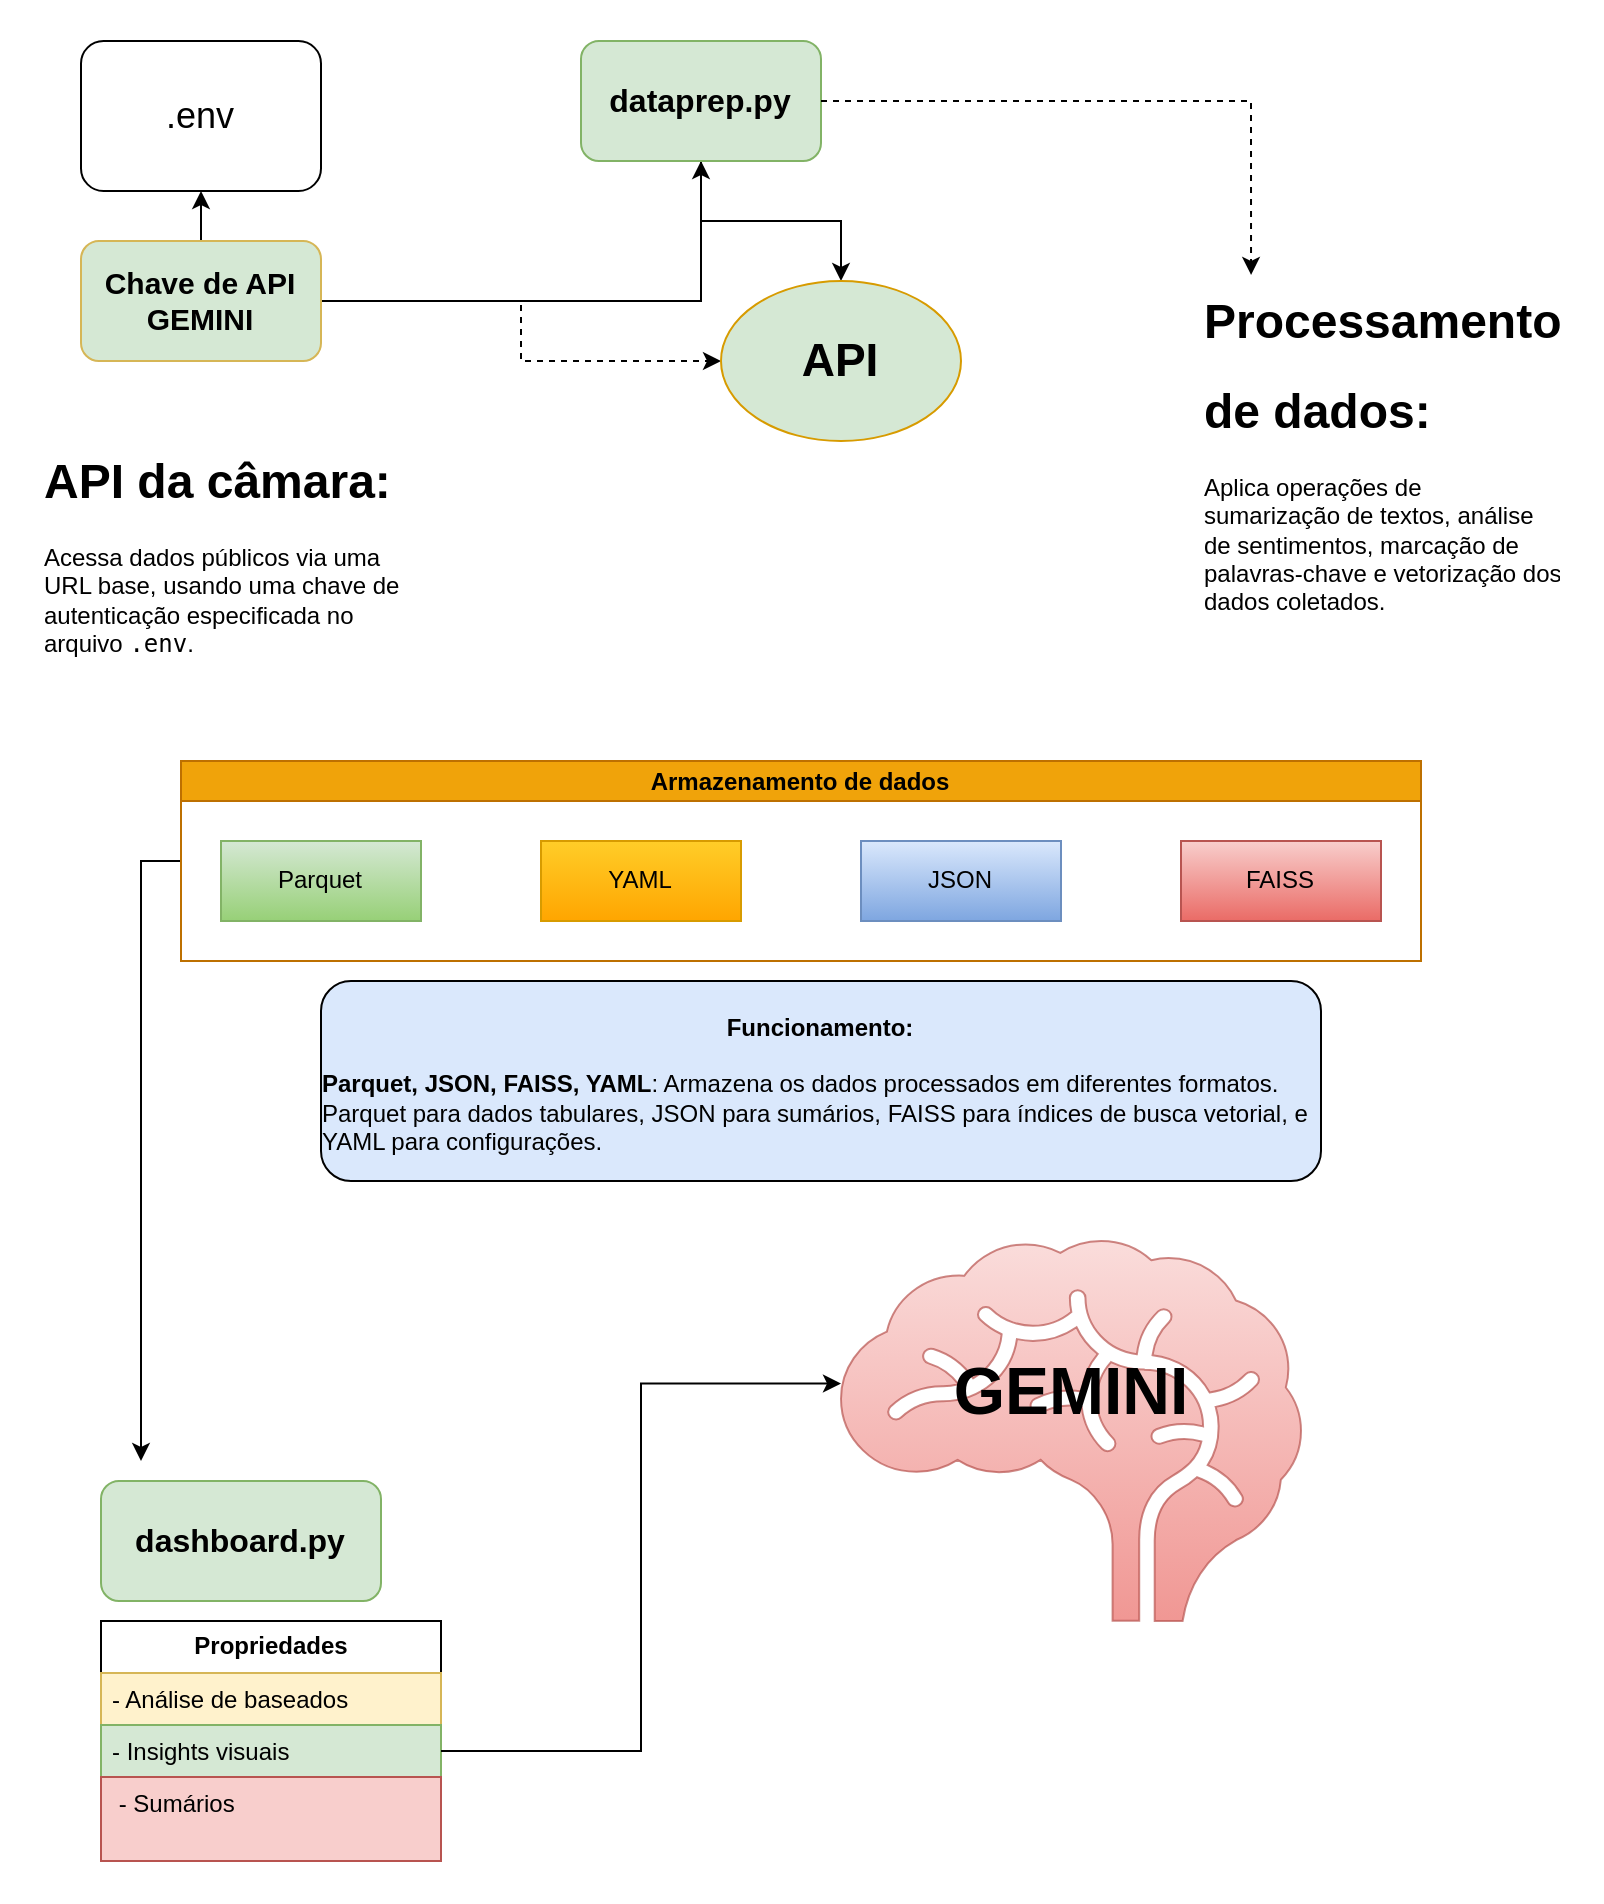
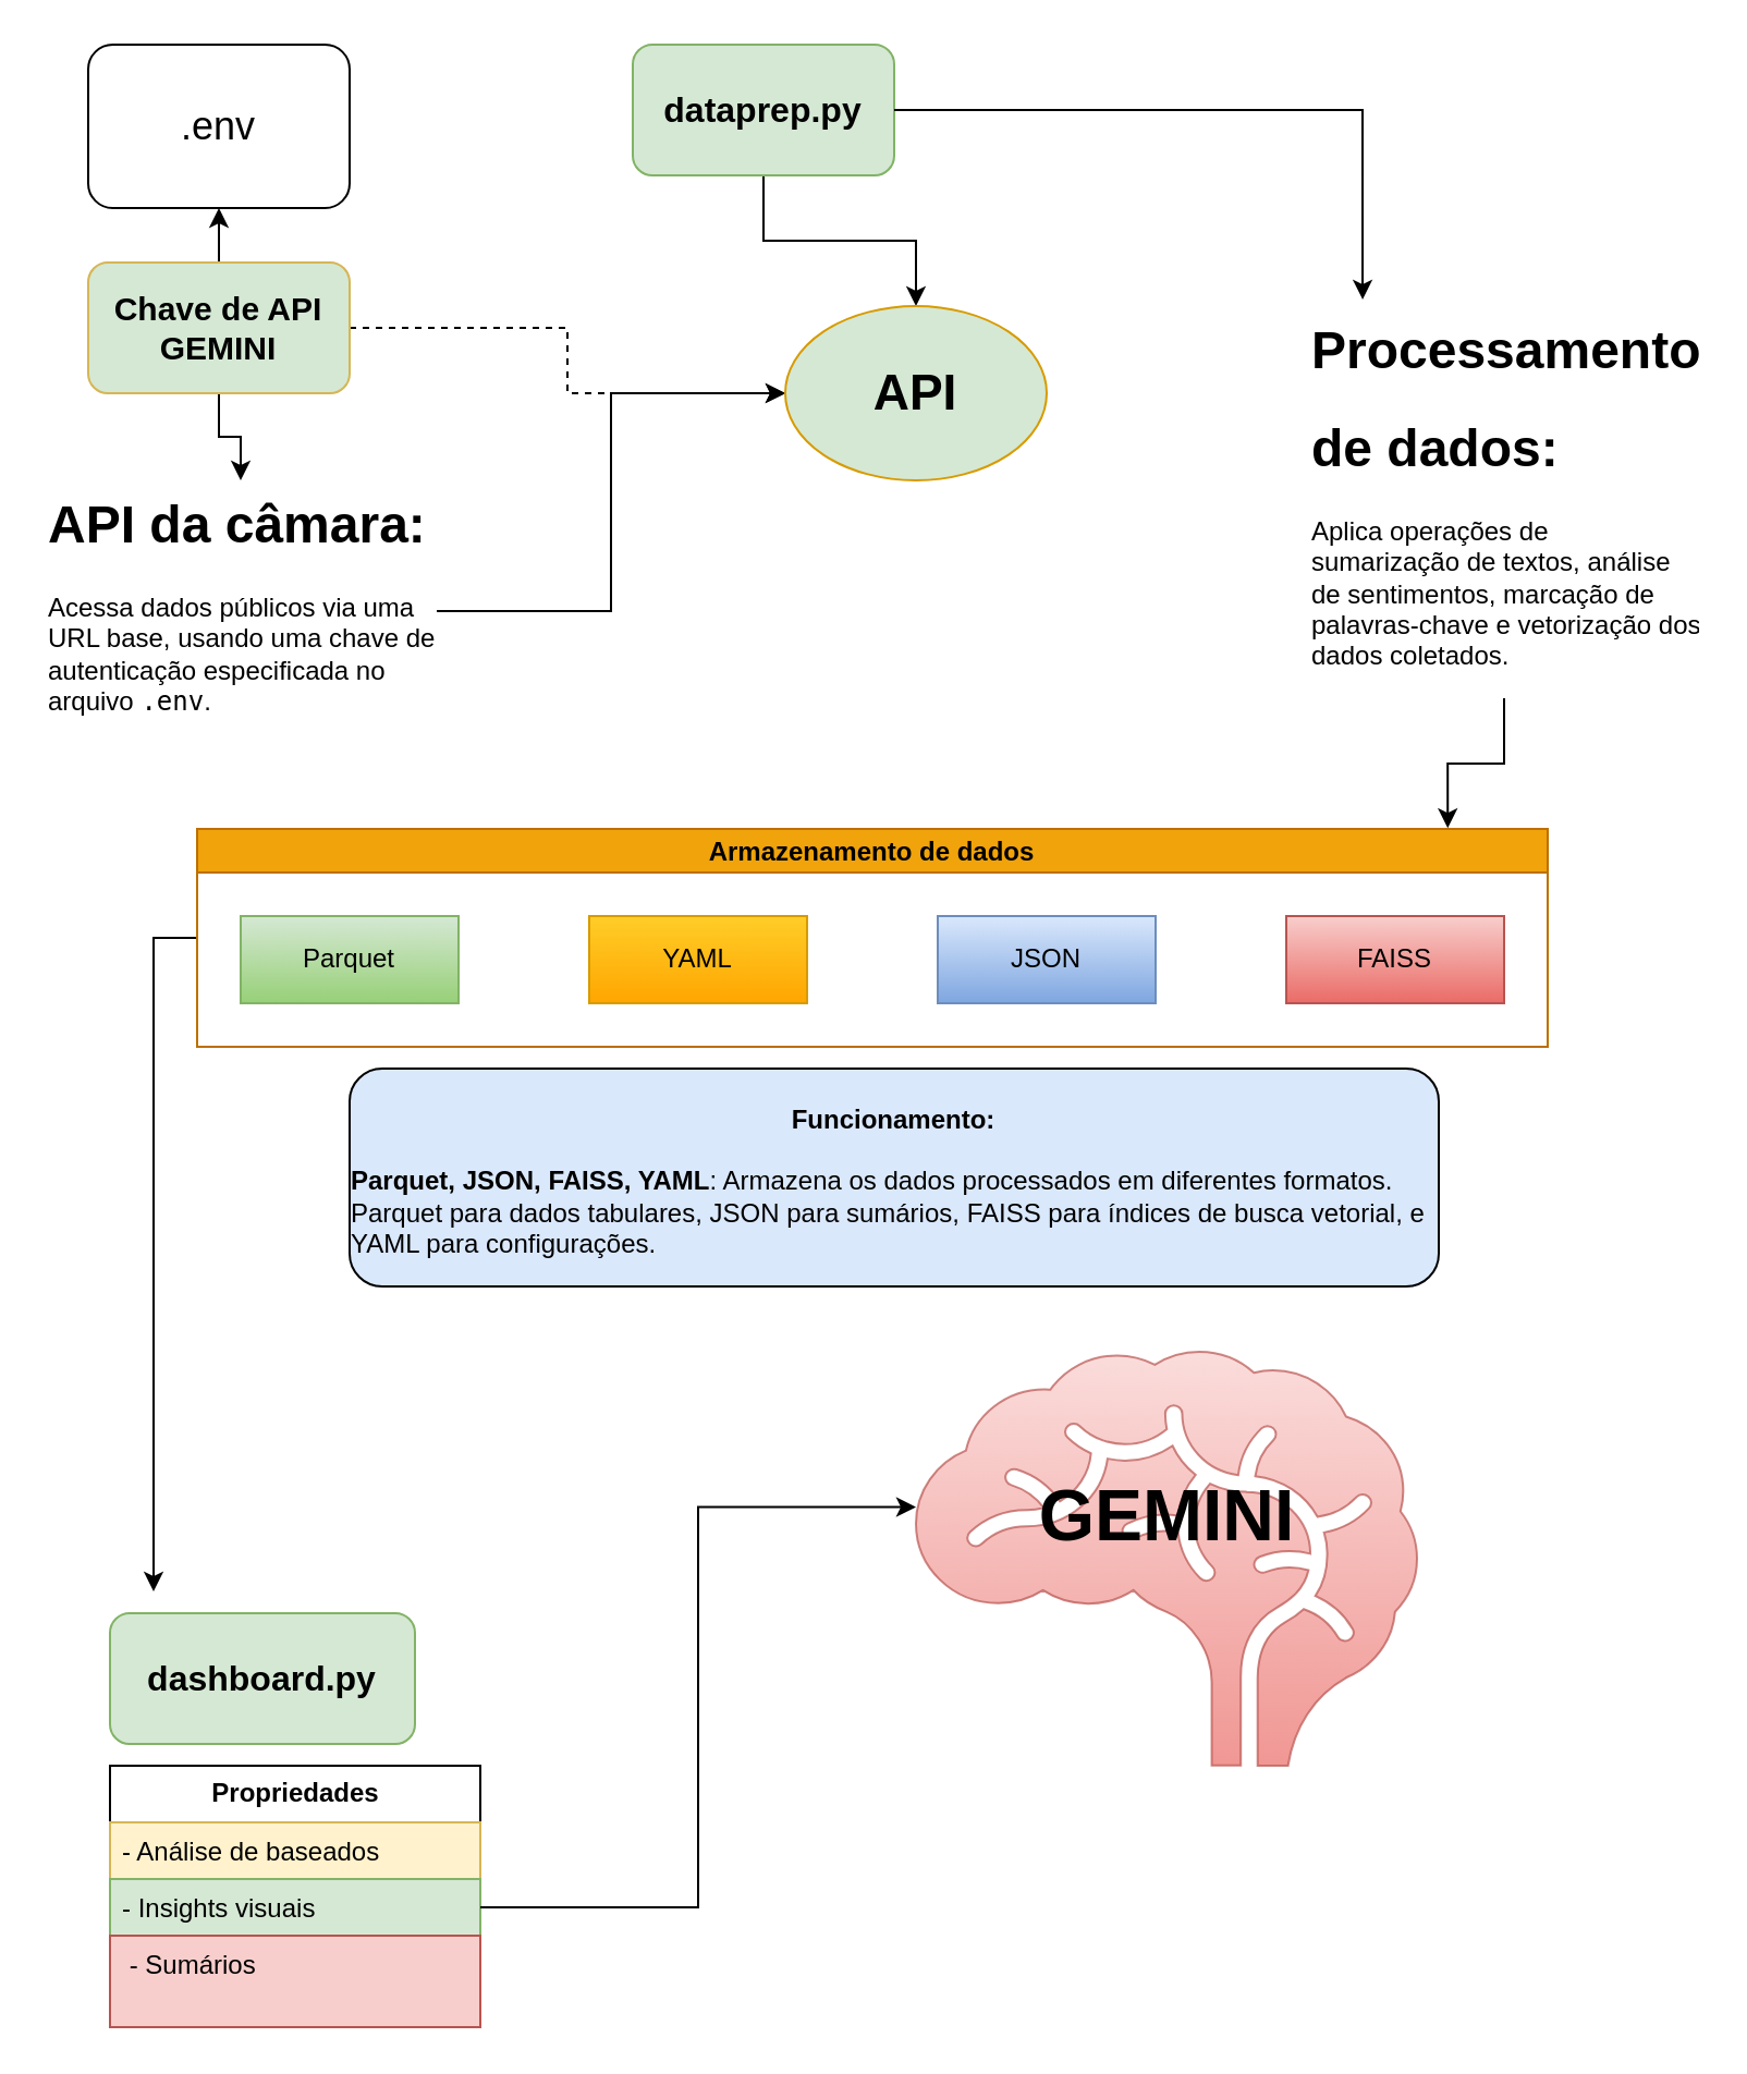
- <mxCell id="13" style="edgeStyle=orthogonalEdgeStyle;rounded=0;orthogonalLoop=1;jettySize=auto;html=1;entryX=0.139;entryY=-0.017;entryDx=0;entryDy=0;entryPerimeter=0;dashed=1;" edge="1" parent="1" source="11" target="5"><mxGeometry relative="1" as="geometry" /></mxCell>
+ <mxCell id="13" style="edgeStyle=orthogonalEdgeStyle;rounded=0;orthogonalLoop=1;jettySize=auto;html=1;entryX=0.139;entryY=-0.017;entryDx=0;entryDy=0;entryPerimeter=0;" edge="1" parent="1" source="11" target="5"><mxGeometry relative="1" as="geometry" /></mxCell>
- <mxCell id="7" style="edgeStyle=orthogonalEdgeStyle;rounded=0;orthogonalLoop=1;jettySize=auto;html=1;" edge="1" parent="1" source="9" target="11"><mxGeometry relative="1" as="geometry" /></mxCell>
+ <mxCell id="7" style="edgeStyle=orthogonalEdgeStyle;rounded=0;orthogonalLoop=1;jettySize=auto;html=1;" edge="1" parent="1" source="9" target="4"><mxGeometry relative="1" as="geometry" /></mxCell>
+ <mxCell id="3" style="edgeStyle=orthogonalEdgeStyle;rounded=0;orthogonalLoop=1;jettySize=auto;html=1;entryX=0;entryY=0.5;entryDx=0;entryDy=0;" edge="1" parent="1" source="4" target="12"><mxGeometry relative="1" as="geometry" /></mxCell>
+ <mxCell id="20" style="edgeStyle=orthogonalEdgeStyle;rounded=0;orthogonalLoop=1;jettySize=auto;html=1;entryX=0.926;entryY=-0.004;entryDx=0;entryDy=0;entryPerimeter=0;" edge="1" parent="1" source="5" target="15"><mxGeometry relative="1" as="geometry" /></mxCell>
